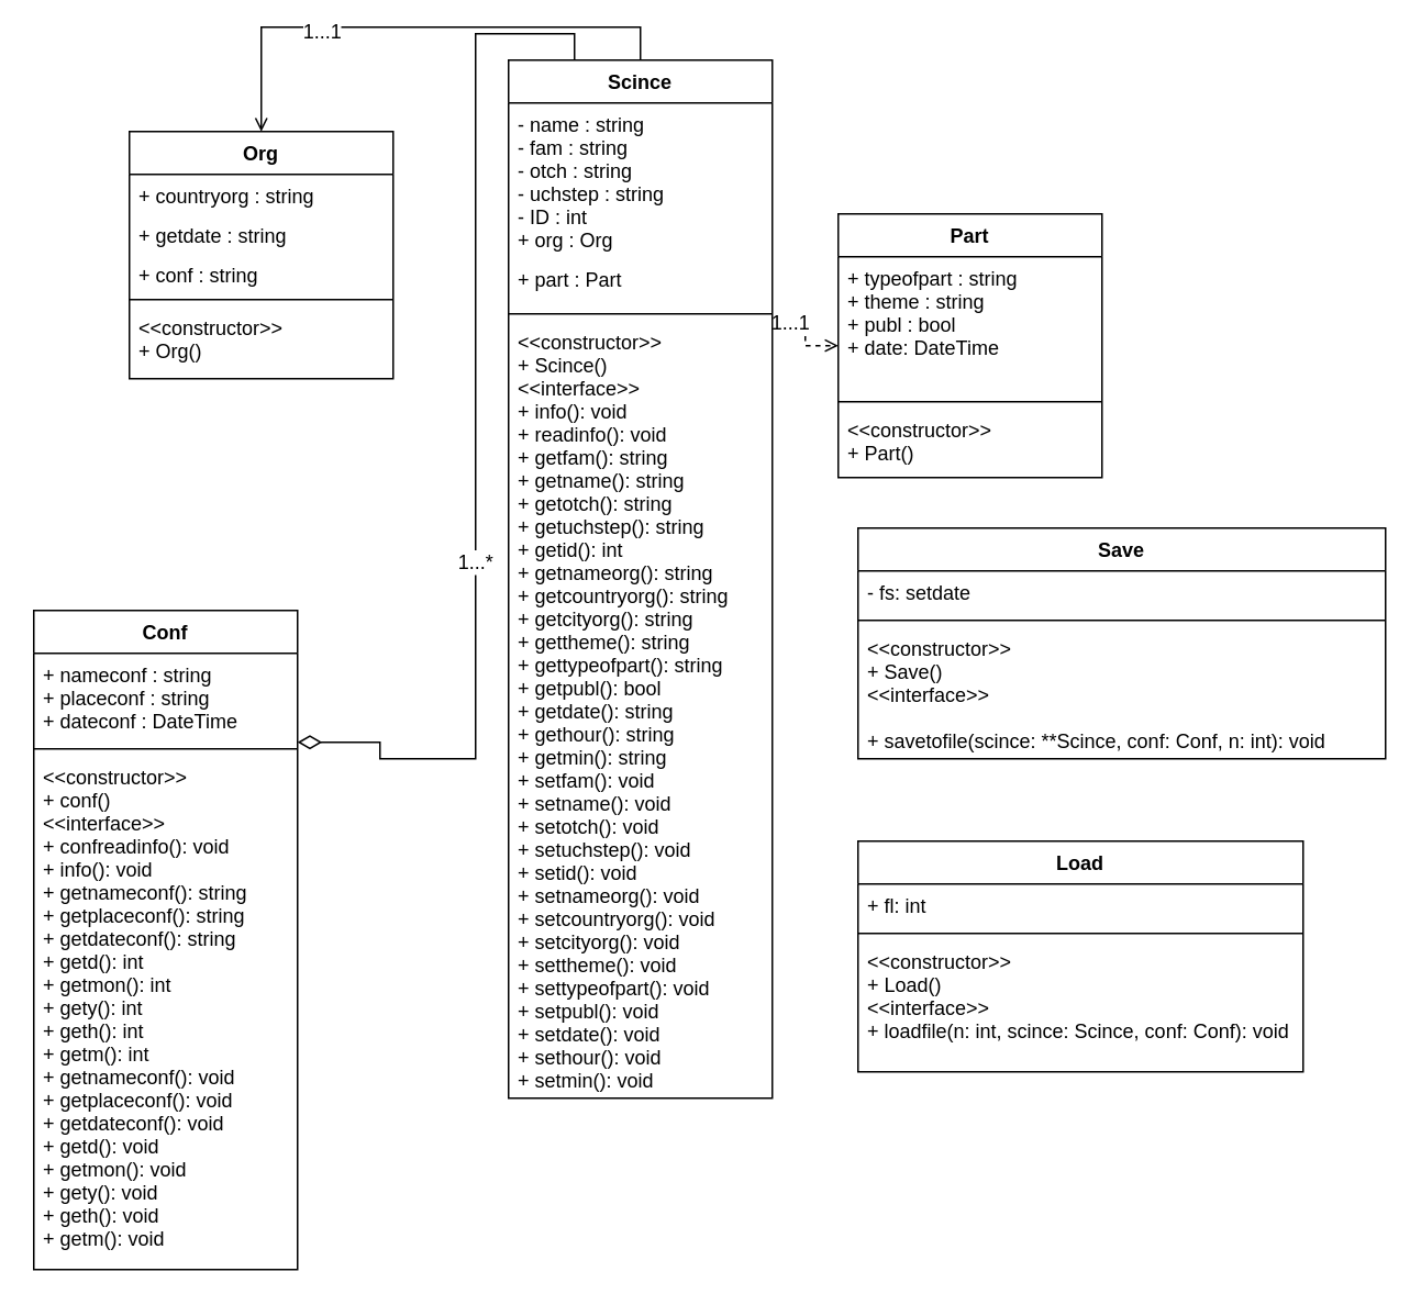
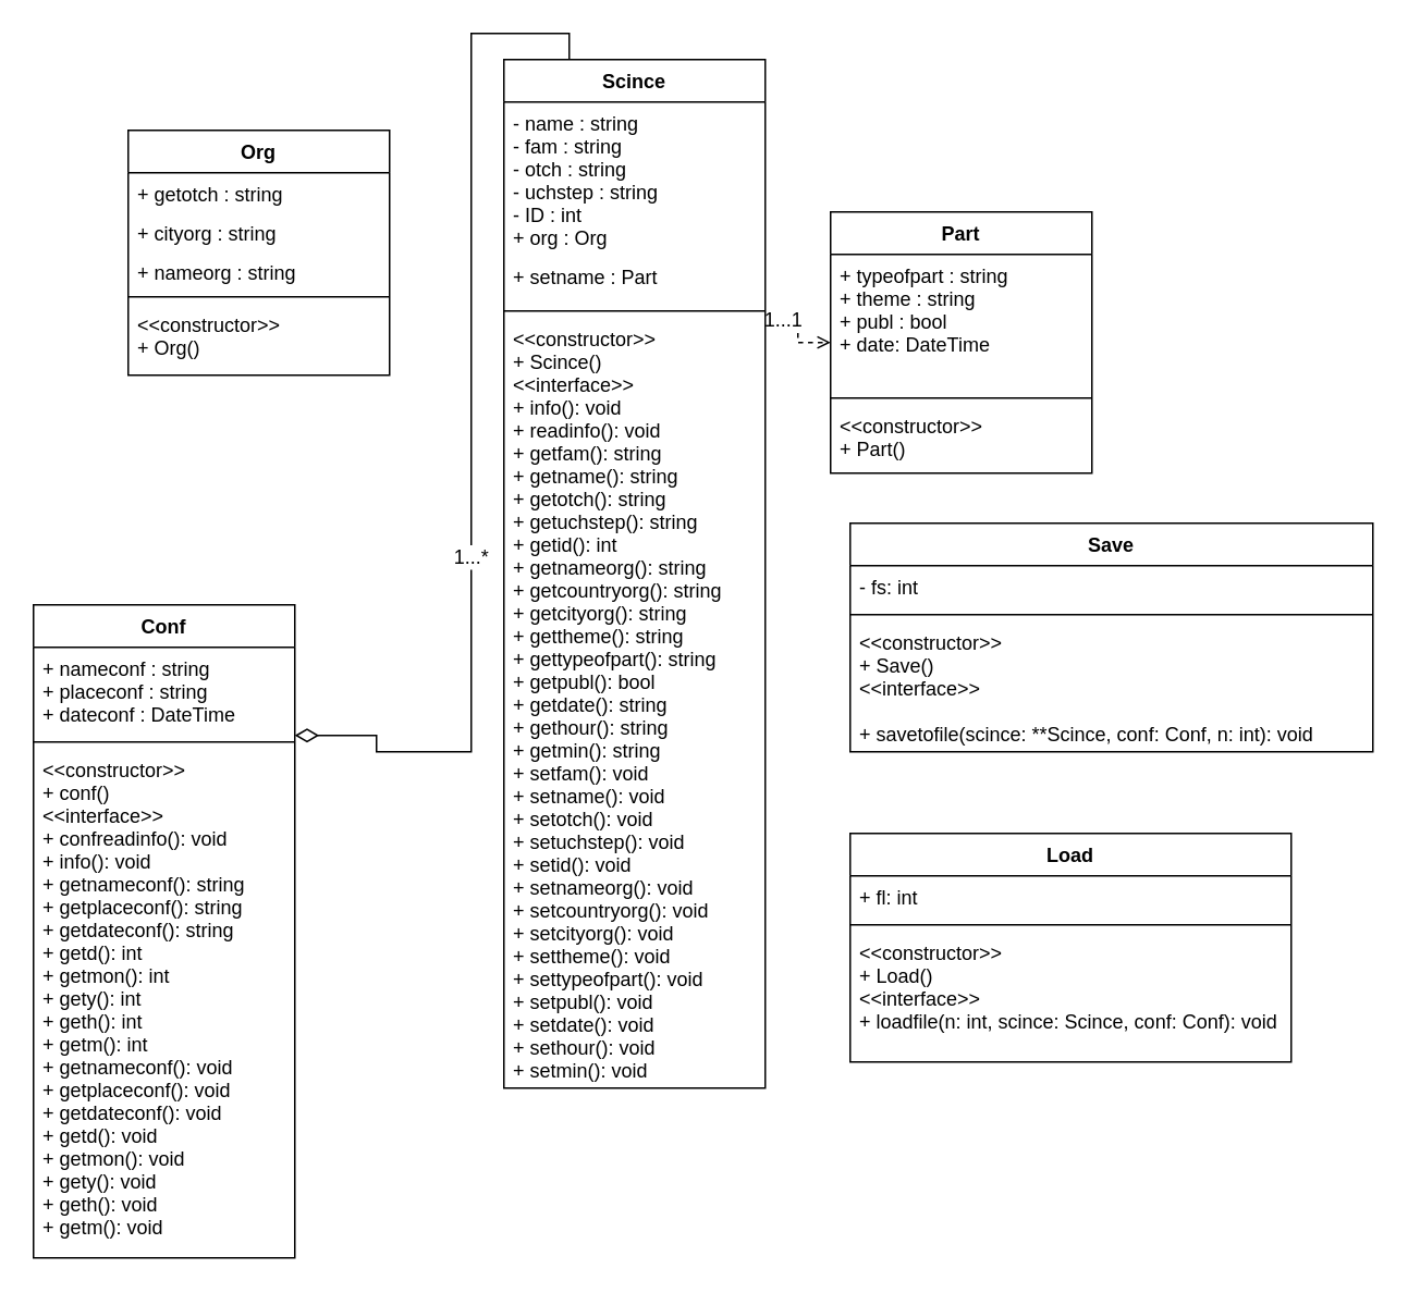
- <mxCell id="8" style="edgeStyle=orthogonalEdgeStyle;rounded=0;orthogonalLoop=1;jettySize=auto;html=1;exitX=0.5;exitY=0;exitDx=0;exitDy=0;entryX=0.5;entryY=0;entryDx=0;entryDy=0;endArrow=open;endFill=0;" parent="1" source="12" target="2" edge="1"><mxGeometry relative="1" as="geometry" /></mxCell>
- <mxCell id="9" value="1...1" style="text;html=1;align=center;verticalAlign=middle;resizable=0;points=[];;labelBackgroundColor=#ffffff;" parent="8" vertex="1" connectable="0"><mxGeometry x="0.367" y="2" relative="1" as="geometry"><mxPoint as="offset" /></mxGeometry></mxCell>
- <mxCell id="3" value="+ countryorg : string" style="text;strokeColor=none;fillColor=none;align=left;verticalAlign=top;spacingLeft=4;spacingRight=4;overflow=hidden;rotatable=0;points=[[0,0.5],[1,0.5]];portConstraint=eastwest;" parent="2" vertex="1"><mxGeometry y="26" width="160" height="24" as="geometry" /></mxCell>
+ <mxCell id="3" value="+ getotch : string" style="text;strokeColor=none;fillColor=none;align=left;verticalAlign=top;spacingLeft=4;spacingRight=4;overflow=hidden;rotatable=0;points=[[0,0.5],[1,0.5]];portConstraint=eastwest;" parent="2" vertex="1"><mxGeometry y="26" width="160" height="24" as="geometry" /></mxCell>
- <mxCell id="4" value="+ getdate : string" style="text;strokeColor=none;fillColor=none;align=left;verticalAlign=top;spacingLeft=4;spacingRight=4;overflow=hidden;rotatable=0;points=[[0,0.5],[1,0.5]];portConstraint=eastwest;" parent="2" vertex="1"><mxGeometry y="50" width="160" height="24" as="geometry" /></mxCell>
+ <mxCell id="4" value="+ cityorg : string" style="text;strokeColor=none;fillColor=none;align=left;verticalAlign=top;spacingLeft=4;spacingRight=4;overflow=hidden;rotatable=0;points=[[0,0.5],[1,0.5]];portConstraint=eastwest;" parent="2" vertex="1"><mxGeometry y="50" width="160" height="24" as="geometry" /></mxCell>
- <mxCell id="5" value="+ conf : string" style="text;strokeColor=none;fillColor=none;align=left;verticalAlign=top;spacingLeft=4;spacingRight=4;overflow=hidden;rotatable=0;points=[[0,0.5],[1,0.5]];portConstraint=eastwest;" parent="2" vertex="1"><mxGeometry y="74" width="160" height="24" as="geometry" /></mxCell>
+ <mxCell id="5" value="+ nameorg : string" style="text;strokeColor=none;fillColor=none;align=left;verticalAlign=top;spacingLeft=4;spacingRight=4;overflow=hidden;rotatable=0;points=[[0,0.5],[1,0.5]];portConstraint=eastwest;" parent="2" vertex="1"><mxGeometry y="74" width="160" height="24" as="geometry" /></mxCell>
- <mxCell id="14" value="+ part : Part" style="text;strokeColor=none;fillColor=none;align=left;verticalAlign=top;spacingLeft=4;spacingRight=4;overflow=hidden;rotatable=0;points=[[0,0.5],[1,0.5]];portConstraint=eastwest;" parent="12" vertex="1"><mxGeometry y="120" width="160" height="30" as="geometry" /></mxCell>
+ <mxCell id="14" value="+ setname : Part" style="text;strokeColor=none;fillColor=none;align=left;verticalAlign=top;spacingLeft=4;spacingRight=4;overflow=hidden;rotatable=0;points=[[0,0.5],[1,0.5]];portConstraint=eastwest;" parent="12" vertex="1"><mxGeometry y="120" width="160" height="30" as="geometry" /></mxCell>
- <mxCell id="28" value="- fs: setdate" style="text;strokeColor=none;fillColor=none;align=left;verticalAlign=top;spacingLeft=4;spacingRight=4;overflow=hidden;rotatable=0;points=[[0,0.5],[1,0.5]];portConstraint=eastwest;" parent="27" vertex="1"><mxGeometry y="26" width="320" height="26" as="geometry" /></mxCell>
+ <mxCell id="28" value="- fs: int" style="text;strokeColor=none;fillColor=none;align=left;verticalAlign=top;spacingLeft=4;spacingRight=4;overflow=hidden;rotatable=0;points=[[0,0.5],[1,0.5]];portConstraint=eastwest;" parent="27" vertex="1"><mxGeometry y="26" width="320" height="26" as="geometry" /></mxCell>
